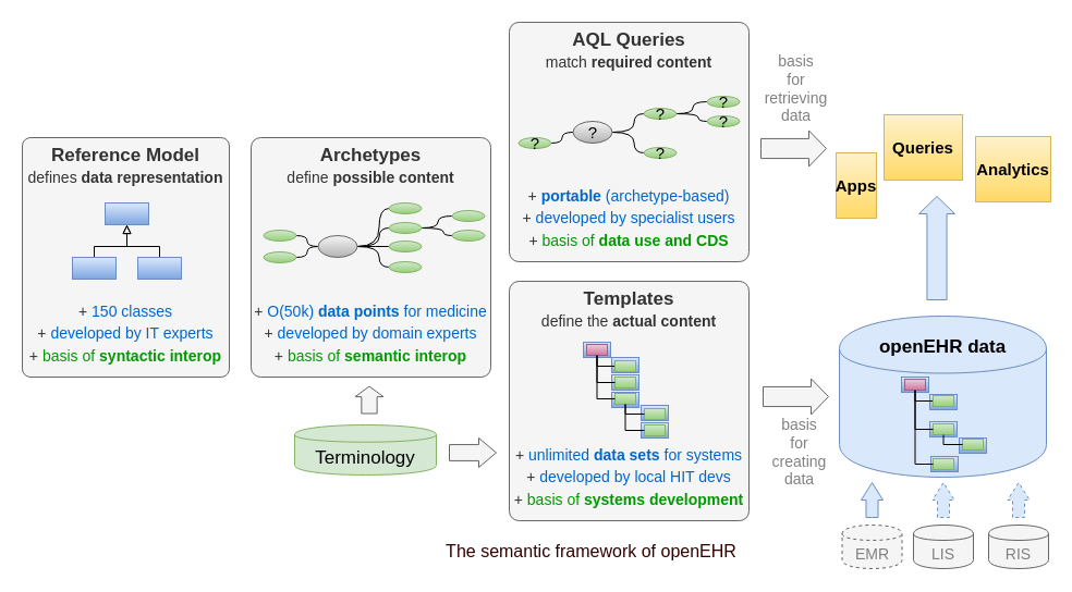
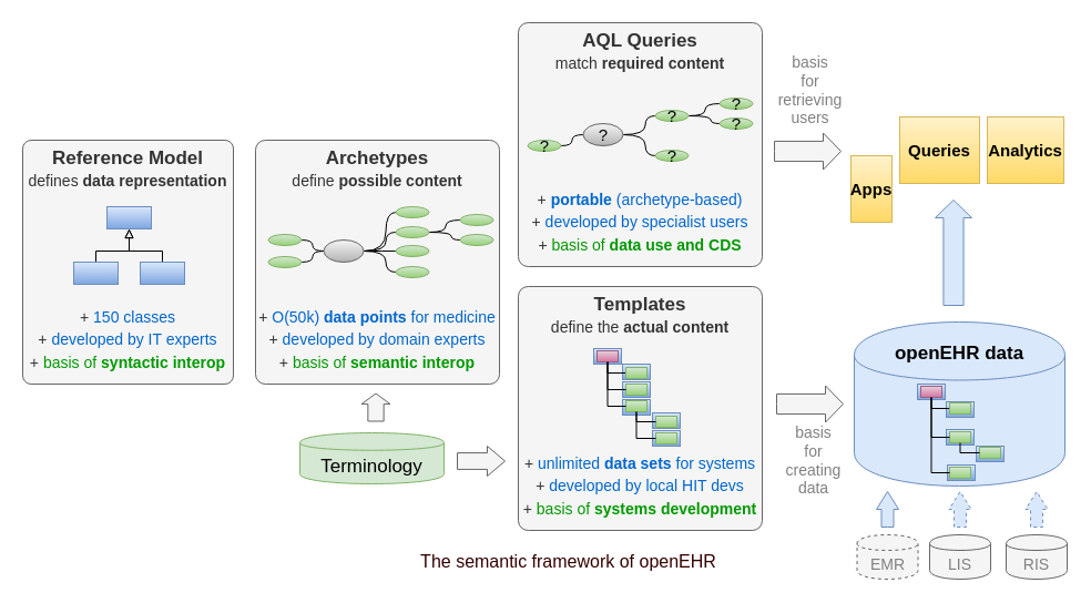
- <mxCell id="51" value="basis &lt;br style=&quot;font-size: 14px&quot;&gt;for&lt;br style=&quot;font-size: 14px&quot;&gt;retrieving&lt;br style=&quot;font-size: 14px&quot;&gt;data" style="text;html=1;align=center;verticalAlign=middle;resizable=0;points=[];;autosize=1;fontSize=14;fontColor=#808080;" vertex="1" parent="1"><mxGeometry x="695" y="46" width="70" height="70" as="geometry" /></mxCell>
+ <mxCell id="51" value="basis &lt;br style=&quot;font-size: 14px&quot;&gt;for&lt;br style=&quot;font-size: 14px&quot;&gt;retrieving&lt;br style=&quot;font-size: 14px&quot;&gt;users" style="text;html=1;align=center;verticalAlign=middle;resizable=0;points=[];;autosize=1;fontSize=14;fontColor=#808080;" vertex="1" parent="1"><mxGeometry x="695" y="46" width="70" height="70" as="geometry" /></mxCell>
- <mxCell id="54" value="Analytics" style="rounded=0;whiteSpace=wrap;html=1;fontSize=15;fillColor=#fff2cc;strokeColor=#d6b656;fontStyle=1;gradientColor=#ffd966;" vertex="1" parent="1"><mxGeometry x="895" y="125" width="69" height="60" as="geometry" /></mxCell>
+ <mxCell id="54" value="Analytics" style="rounded=0;whiteSpace=wrap;html=1;fontSize=15;fillColor=#fff2cc;strokeColor=#d6b656;fontStyle=1;gradientColor=#ffd966;" vertex="1" parent="1"><mxGeometry x="890" y="105" width="69" height="60" as="geometry" /></mxCell>
- <mxCell id="66" value="The semantic framework of openEHR" style="text;html=1;align=center;verticalAlign=middle;resizable=0;points=[];;autosize=1;fontSize=16;fontColor=#330000;" vertex="1" parent="1"><mxGeometry x="401.5" y="496" width="280" height="20" as="geometry" /></mxCell>
+ <mxCell id="66" value="The semantic framework of openEHR" style="text;html=1;align=center;verticalAlign=middle;resizable=0;points=[];;autosize=1;fontSize=16;fontColor=#330000;" vertex="1" parent="1"><mxGeometry x="371.5" y="496" width="280" height="20" as="geometry" /></mxCell>
